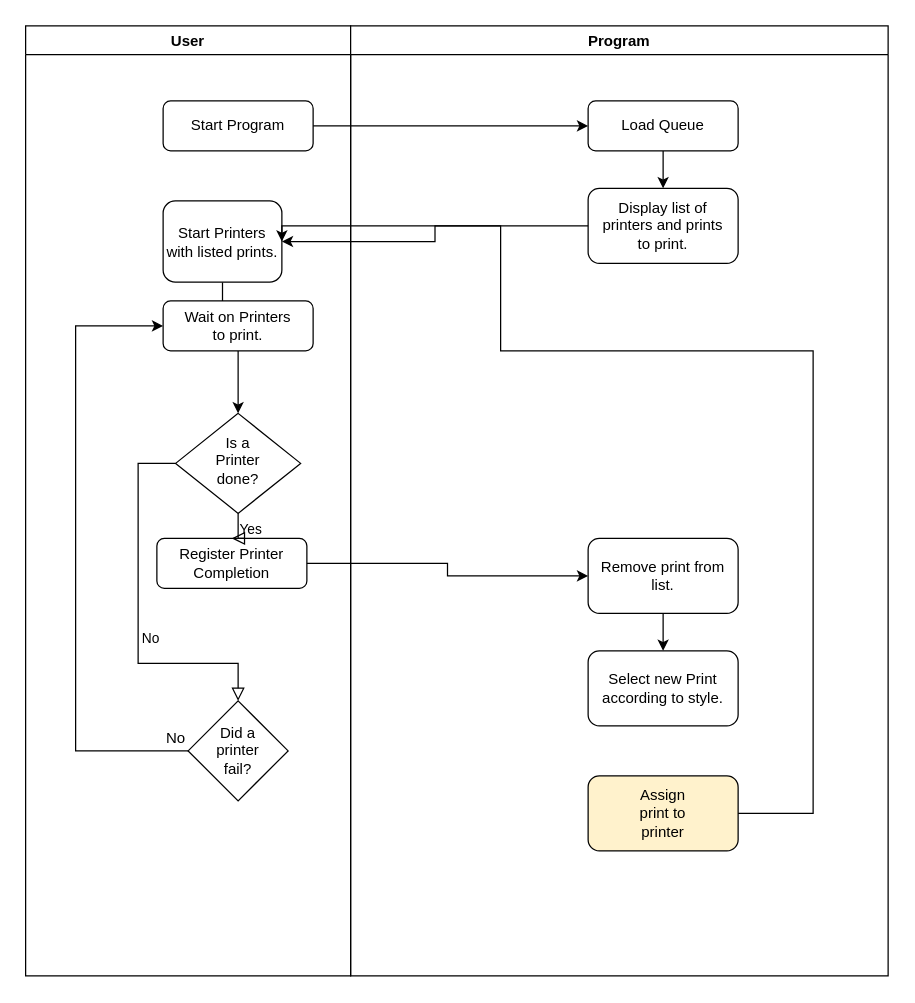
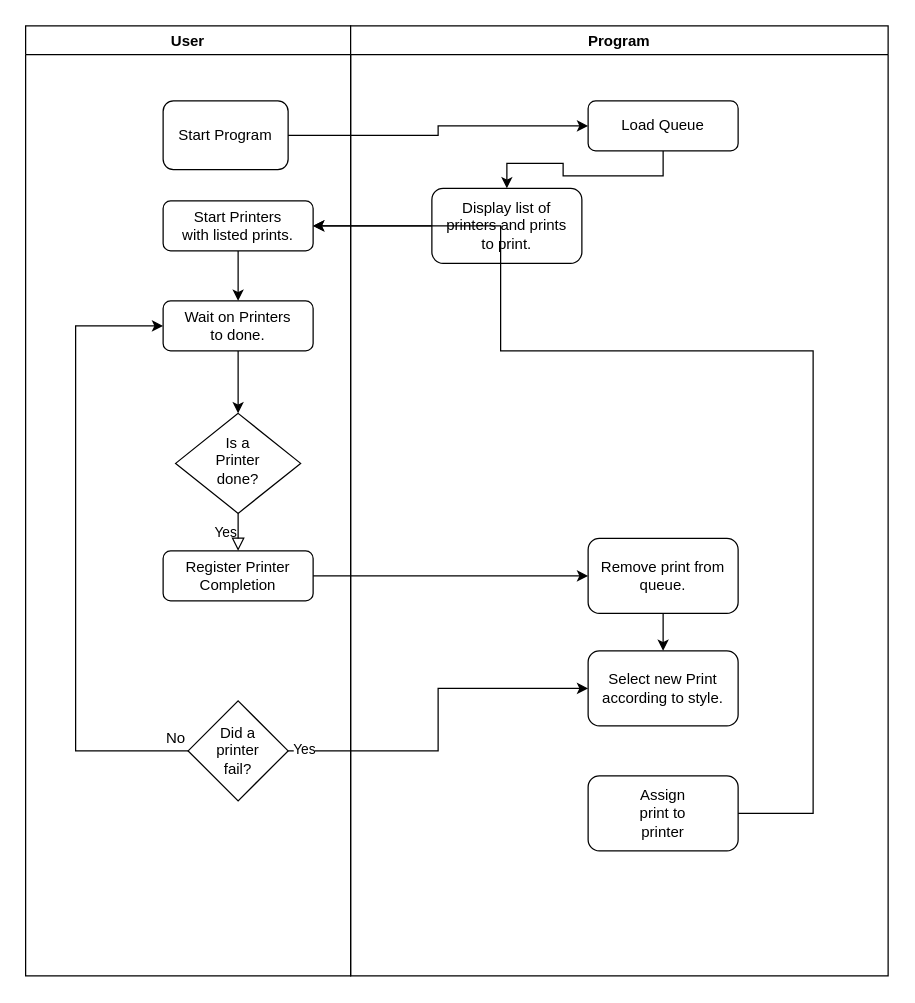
- <mxCell id="3" value="Start Program" style="rounded=1;whiteSpace=wrap;html=1;fontSize=12;glass=0;strokeWidth=1;shadow=0;" parent="2" vertex="1"><mxGeometry x="110" y="60" width="120" height="40" as="geometry" /></mxCell>
+ <mxCell id="3" value="Start Program" style="rounded=1;whiteSpace=wrap;html=1;fontSize=12;glass=0;strokeWidth=1;shadow=0;" parent="2" vertex="1"><mxGeometry x="110" y="60" width="100" height="55" as="geometry" /></mxCell>
- <mxCell id="17" value="&lt;div&gt;Display list of&lt;/div&gt;&lt;div&gt;printers and prints&lt;/div&gt;&lt;div&gt;to print.&lt;/div&gt;" style="rounded=1;whiteSpace=wrap;html=1;" vertex="1" parent="14"><mxGeometry x="190" y="130" width="120" height="60" as="geometry" /></mxCell>
+ <mxCell id="17" value="&lt;div&gt;Display list of&lt;/div&gt;&lt;div&gt;printers and prints&lt;/div&gt;&lt;div&gt;to print.&lt;/div&gt;" style="rounded=1;whiteSpace=wrap;html=1;" vertex="1" parent="14"><mxGeometry x="65" y="130" width="120" height="60" as="geometry" /></mxCell>
- <mxCell id="5" value="&lt;div&gt;Start Printers&lt;/div&gt;&lt;div&gt;with listed prints.&lt;br&gt;&lt;/div&gt;" style="rounded=1;whiteSpace=wrap;html=1;fontSize=12;glass=0;strokeWidth=1;shadow=0;" parent="2" vertex="1"><mxGeometry x="110" y="140" width="95" height="65" as="geometry" /></mxCell>
+ <mxCell id="5" value="&lt;div&gt;Start Printers&lt;/div&gt;&lt;div&gt;with listed prints.&lt;br&gt;&lt;/div&gt;" style="rounded=1;whiteSpace=wrap;html=1;fontSize=12;glass=0;strokeWidth=1;shadow=0;" parent="2" vertex="1"><mxGeometry x="110" y="140" width="120" height="40" as="geometry" /></mxCell>
- <mxCell id="8" value="&lt;div&gt;Wait on Printers &lt;br&gt;&lt;/div&gt;&lt;div&gt;to print.&lt;/div&gt;" style="rounded=1;whiteSpace=wrap;html=1;" vertex="1" parent="2"><mxGeometry x="110" y="220" width="120" height="40" as="geometry" /></mxCell>
+ <mxCell id="8" value="&lt;div&gt;Wait on Printers &lt;br&gt;&lt;/div&gt;&lt;div&gt;to done.&lt;/div&gt;" style="rounded=1;whiteSpace=wrap;html=1;" vertex="1" parent="2"><mxGeometry x="110" y="220" width="120" height="40" as="geometry" /></mxCell>
- <mxCell id="10" value="Register Printer Completion" style="rounded=1;whiteSpace=wrap;html=1;fontSize=12;glass=0;strokeWidth=1;shadow=0;" parent="2" vertex="1"><mxGeometry x="105" y="410" width="120" height="40" as="geometry" /></mxCell>
+ <mxCell id="10" value="Register Printer Completion" style="rounded=1;whiteSpace=wrap;html=1;fontSize=12;glass=0;strokeWidth=1;shadow=0;" parent="2" vertex="1"><mxGeometry x="110" y="420" width="120" height="40" as="geometry" /></mxCell>
- <mxCell id="19" value="Remove print from list." style="rounded=1;whiteSpace=wrap;html=1;" vertex="1" parent="14"><mxGeometry x="190" y="410" width="120" height="60" as="geometry" /></mxCell>
+ <mxCell id="19" value="Remove print from queue." style="rounded=1;whiteSpace=wrap;html=1;" vertex="1" parent="14"><mxGeometry x="190" y="410" width="120" height="60" as="geometry" /></mxCell>
- <mxCell id="9" value="No" style="rounded=0;html=1;jettySize=auto;orthogonalLoop=1;fontSize=11;endArrow=block;endFill=0;endSize=8;strokeWidth=1;shadow=0;labelBackgroundColor=none;edgeStyle=orthogonalEdgeStyle;entryX=0.5;entryY=0;entryDx=0;entryDy=0;" parent="2" source="6" target="13" edge="1"><mxGeometry x="0.333" y="20" relative="1" as="geometry"><mxPoint as="offset" /><Array as="points"><mxPoint x="90" y="350" /><mxPoint x="90" y="510" /><mxPoint x="170" y="510" /></Array></mxGeometry></mxCell>
+ <mxCell id="27" style="edgeStyle=orthogonalEdgeStyle;rounded=0;orthogonalLoop=1;jettySize=auto;html=1;" edge="1" parent="1" source="13" target="20"><mxGeometry relative="1" as="geometry" /></mxCell>
+ <mxCell id="28" value="Yes" style="edgeLabel;html=1;align=center;verticalAlign=middle;resizable=0;points=[];" vertex="1" connectable="0" parent="27"><mxGeometry x="-0.917" y="2" relative="1" as="geometry"><mxPoint as="offset" /></mxGeometry></mxCell>
- <mxCell id="21" value="&lt;div&gt;Assign&lt;/div&gt;&lt;div&gt;print to&lt;/div&gt;&lt;div&gt;printer&lt;/div&gt;" style="rounded=1;whiteSpace=wrap;html=1;fillColor=#fff2cc;" vertex="1" parent="14"><mxGeometry x="190" y="600" width="120" height="60" as="geometry" /></mxCell>
+ <mxCell id="21" value="&lt;div&gt;Assign&lt;/div&gt;&lt;div&gt;print to&lt;/div&gt;&lt;div&gt;printer&lt;/div&gt;" style="rounded=1;whiteSpace=wrap;html=1;" vertex="1" parent="14"><mxGeometry x="190" y="600" width="120" height="60" as="geometry" /></mxCell>
